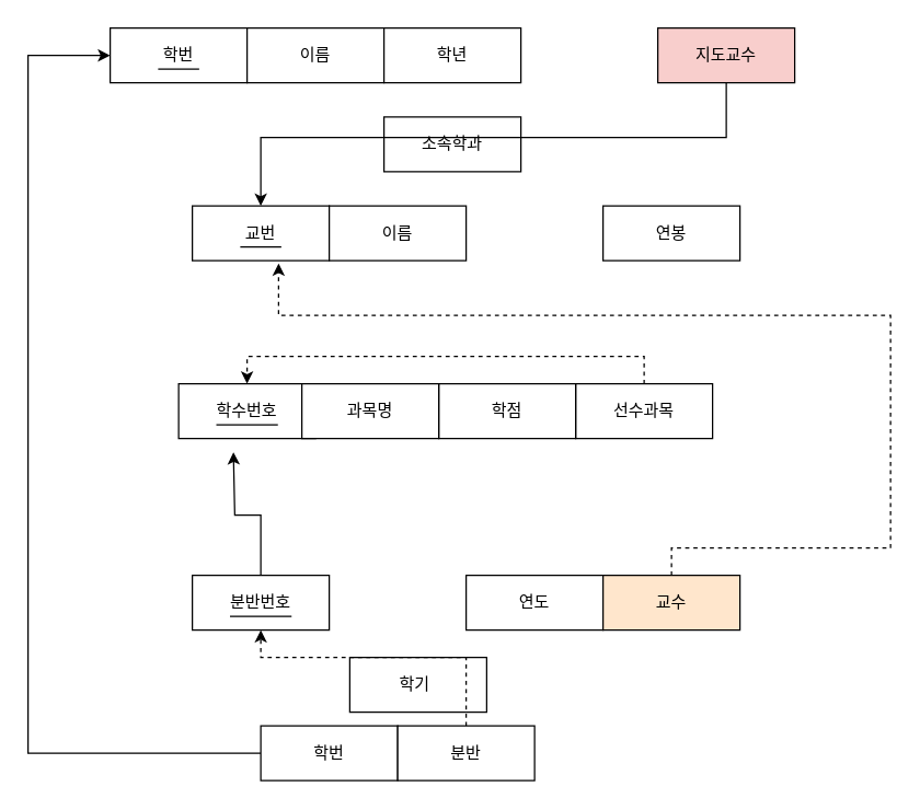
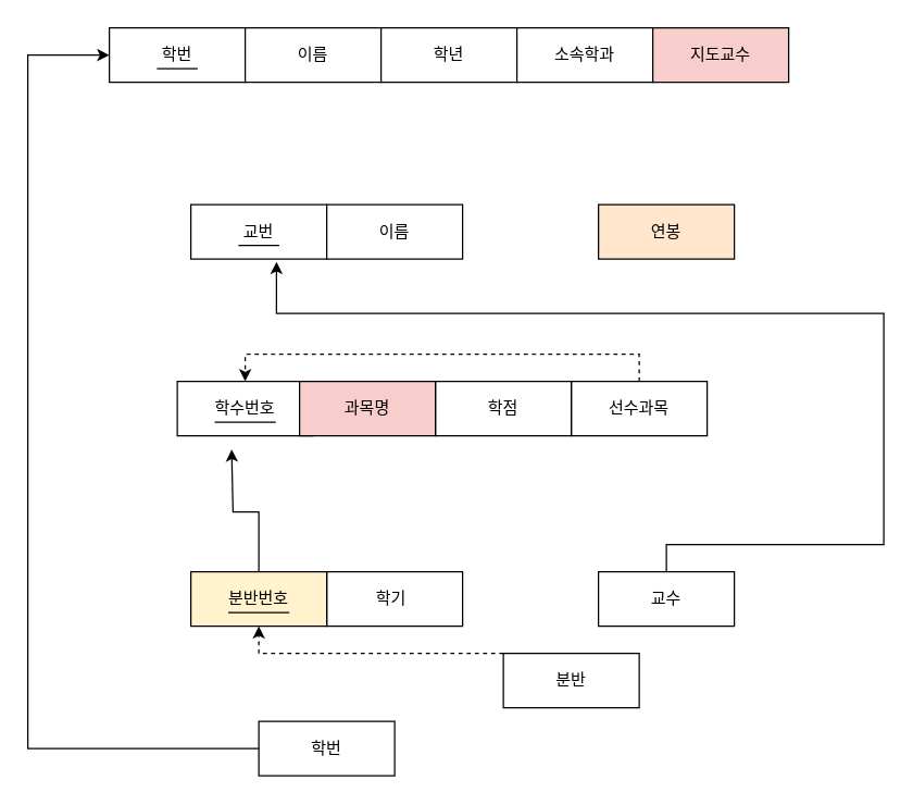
- <mxCell id="6" style="edgeStyle=orthogonalEdgeStyle;rounded=0;orthogonalLoop=1;jettySize=auto;html=1;entryX=0.5;entryY=0;entryDx=0;entryDy=0;" edge="1" parent="1" source="7" target="8"><mxGeometry relative="1" as="geometry"><Array as="points"><mxPoint x="530" y="100" /><mxPoint x="190" y="100" /></Array></mxGeometry></mxCell>
- <mxCell id="5" value="소속학과" style="rounded=0;whiteSpace=wrap;html=1;" vertex="1" parent="1"><mxGeometry x="280" y="85" width="100" height="40" as="geometry" /></mxCell>
+ <mxCell id="5" value="소속학과" style="rounded=0;whiteSpace=wrap;html=1;" vertex="1" parent="1"><mxGeometry x="380" y="20" width="100" height="40" as="geometry" /></mxCell>
- <mxCell id="9" value="연봉" style="rounded=0;whiteSpace=wrap;html=1;" vertex="1" parent="1"><mxGeometry x="440" y="150" width="100" height="40" as="geometry" /></mxCell>
+ <mxCell id="9" value="연봉" style="rounded=0;whiteSpace=wrap;html=1;fillColor=#ffe6cc;" vertex="1" parent="1"><mxGeometry x="440" y="150" width="100" height="40" as="geometry" /></mxCell>
- <mxCell id="15" style="edgeStyle=orthogonalEdgeStyle;rounded=0;orthogonalLoop=1;jettySize=auto;html=1;exitX=0.5;exitY=0;exitDx=0;exitDy=0;entryX=0.63;entryY=1.05;entryDx=0;entryDy=0;entryPerimeter=0;dashed=1;" edge="1" parent="1" source="16" target="8"><mxGeometry relative="1" as="geometry"><mxPoint x="80" y="330" as="targetPoint" /><Array as="points"><mxPoint x="490" y="400" /><mxPoint x="650" y="400" /><mxPoint x="650" y="230" /><mxPoint x="203" y="230" /></Array></mxGeometry></mxCell>
+ <mxCell id="15" style="edgeStyle=orthogonalEdgeStyle;rounded=0;orthogonalLoop=1;jettySize=auto;html=1;exitX=0.5;exitY=0;exitDx=0;exitDy=0;entryX=0.63;entryY=1.05;entryDx=0;entryDy=0;entryPerimeter=0;" edge="1" parent="1" source="16" target="8"><mxGeometry relative="1" as="geometry"><mxPoint x="80" y="330" as="targetPoint" /><Array as="points"><mxPoint x="490" y="400" /><mxPoint x="650" y="400" /><mxPoint x="650" y="230" /><mxPoint x="203" y="230" /></Array></mxGeometry></mxCell>
- <mxCell id="25" value="과목명" style="rounded=0;whiteSpace=wrap;html=1;" vertex="1" parent="1"><mxGeometry x="220" y="280" width="100" height="40" as="geometry" /></mxCell>
+ <mxCell id="25" value="과목명" style="rounded=0;whiteSpace=wrap;html=1;fillColor=#f8cecc;" vertex="1" parent="1"><mxGeometry x="220" y="280" width="100" height="40" as="geometry" /></mxCell>
- <mxCell id="19" value="분반번호" style="rounded=0;whiteSpace=wrap;html=1;" vertex="1" parent="1"><mxGeometry x="140" y="420" width="100" height="40" as="geometry" /></mxCell>
+ <mxCell id="19" value="분반번호" style="rounded=0;whiteSpace=wrap;html=1;fillColor=#fff2cc;" vertex="1" parent="1"><mxGeometry x="140" y="420" width="100" height="40" as="geometry" /></mxCell>
- <mxCell id="14" value="연도" style="rounded=0;whiteSpace=wrap;html=1;" vertex="1" parent="1"><mxGeometry x="340" y="420" width="100" height="40" as="geometry" /></mxCell>
- <mxCell id="16" value="교수" style="rounded=0;whiteSpace=wrap;html=1;fillColor=#ffe6cc;" vertex="1" parent="1"><mxGeometry x="440" y="420" width="100" height="40" as="geometry" /></mxCell>
+ <mxCell id="16" value="교수" style="rounded=0;whiteSpace=wrap;html=1;" vertex="1" parent="1"><mxGeometry x="440" y="420" width="100" height="40" as="geometry" /></mxCell>
- <mxCell id="17" value="학기&lt;span style=&quot;white-space: pre;&quot;&gt;&#09;&lt;/span&gt;" style="rounded=0;whiteSpace=wrap;html=1;" vertex="1" parent="1"><mxGeometry x="255" y="480" width="100" height="40" as="geometry" /></mxCell>
+ <mxCell id="17" value="학기&lt;span style=&quot;white-space: pre;&quot;&gt;&#09;&lt;/span&gt;" style="rounded=0;whiteSpace=wrap;html=1;" vertex="1" parent="1"><mxGeometry x="240" y="420" width="100" height="40" as="geometry" /></mxCell>
- <mxCell id="29" value="분반" style="rounded=0;whiteSpace=wrap;html=1;" vertex="1" parent="1"><mxGeometry x="290" y="530" width="100" height="40" as="geometry" /></mxCell>
+ <mxCell id="29" value="분반" style="rounded=0;whiteSpace=wrap;html=1;" vertex="1" parent="1"><mxGeometry x="370" y="480" width="100" height="40" as="geometry" /></mxCell>
